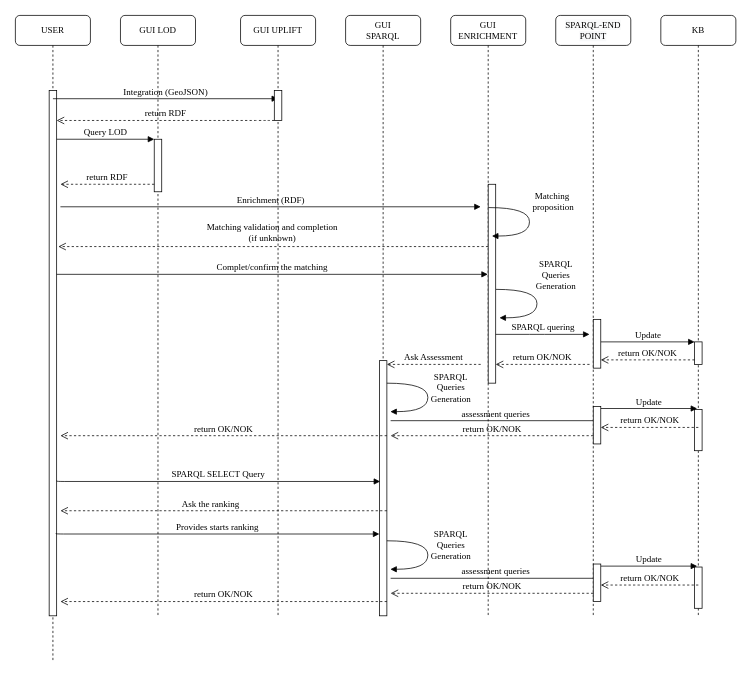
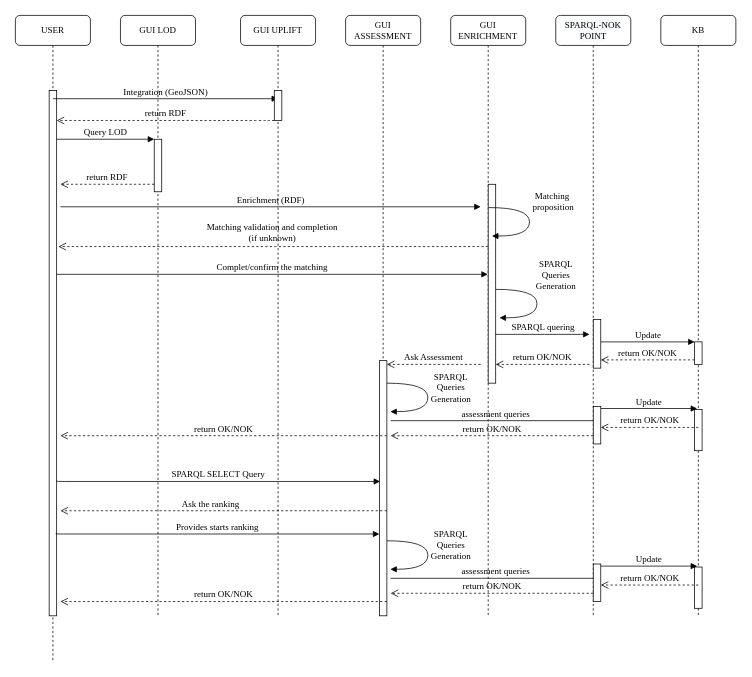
- <mxCell id="5" value="GUI&lt;br&gt;SPARQL" style="shape=umlLifeline;perimeter=lifelinePerimeter;whiteSpace=wrap;html=1;container=1;collapsible=0;recursiveResize=0;outlineConnect=0;rounded=1;shadow=0;comic=0;labelBackgroundColor=none;strokeWidth=1;fontFamily=Verdana;fontSize=12;align=center;" parent="1" vertex="1"><mxGeometry x="460" y="20" width="100" height="640" as="geometry" /></mxCell>
+ <mxCell id="5" value="GUI&lt;br&gt;ASSESSMENT" style="shape=umlLifeline;perimeter=lifelinePerimeter;whiteSpace=wrap;html=1;container=1;collapsible=0;recursiveResize=0;outlineConnect=0;rounded=1;shadow=0;comic=0;labelBackgroundColor=none;strokeWidth=1;fontFamily=Verdana;fontSize=12;align=center;" parent="1" vertex="1"><mxGeometry x="460" y="20" width="100" height="640" as="geometry" /></mxCell>
- <mxCell id="7" value="&lt;span style=&quot;color: rgb(0 , 0 , 0) ; font-family: &amp;#34;verdana&amp;#34; ; font-size: 12px ; font-style: normal ; font-weight: 400 ; letter-spacing: normal ; text-align: center ; text-indent: 0px ; text-transform: none ; word-spacing: 0px ; background-color: rgb(248 , 249 , 250) ; display: inline ; float: none&quot;&gt;SPARQL-END POINT&lt;/span&gt;" style="shape=umlLifeline;perimeter=lifelinePerimeter;whiteSpace=wrap;html=1;container=1;collapsible=0;recursiveResize=0;outlineConnect=0;rounded=1;shadow=0;comic=0;labelBackgroundColor=none;strokeWidth=1;fontFamily=Verdana;fontSize=12;align=center;" parent="1" vertex="1"><mxGeometry x="740" y="20" width="100" height="800" as="geometry" /></mxCell>
+ <mxCell id="7" value="&lt;span style=&quot;color: rgb(0 , 0 , 0) ; font-family: &amp;#34;verdana&amp;#34; ; font-size: 12px ; font-style: normal ; font-weight: 400 ; letter-spacing: normal ; text-align: center ; text-indent: 0px ; text-transform: none ; word-spacing: 0px ; background-color: rgb(248 , 249 , 250) ; display: inline ; float: none&quot;&gt;SPARQL-NOK POINT&lt;/span&gt;" style="shape=umlLifeline;perimeter=lifelinePerimeter;whiteSpace=wrap;html=1;container=1;collapsible=0;recursiveResize=0;outlineConnect=0;rounded=1;shadow=0;comic=0;labelBackgroundColor=none;strokeWidth=1;fontFamily=Verdana;fontSize=12;align=center;" parent="1" vertex="1"><mxGeometry x="740" y="20" width="100" height="800" as="geometry" /></mxCell>
